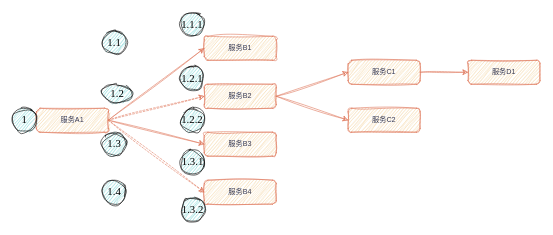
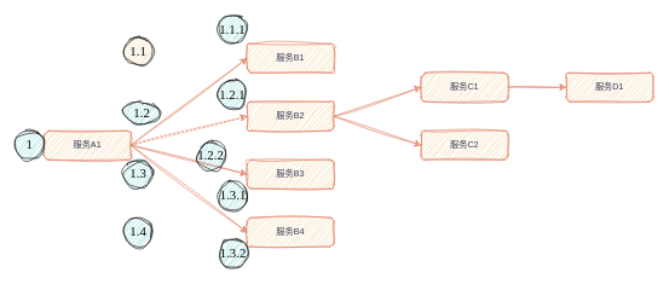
- <mxCell id="18" value="&lt;font style=&quot;font-size: 18px;&quot;&gt;1.1&lt;/font&gt;" style="ellipse;whiteSpace=wrap;html=1;aspect=fixed;sketch=1;hachureGap=4;jiggle=2;curveFitting=1;fontFamily=Architects Daughter;fontSource=https%3A%2F%2Ffonts.googleapis.com%2Fcss%3Ffamily%3DArchitects%2BDaughter;fillColor=#60CCCC;" vertex="1" parent="1"><mxGeometry x="170" y="50" width="40" height="40" as="geometry" /></mxCell>
+ <mxCell id="18" value="&lt;font style=&quot;font-size: 18px;&quot;&gt;1.1&lt;/font&gt;" style="ellipse;whiteSpace=wrap;html=1;aspect=fixed;sketch=1;hachureGap=4;jiggle=2;curveFitting=1;fontFamily=Architects Daughter;fontSource=https%3A%2F%2Ffonts.googleapis.com%2Fcss%3Ffamily%3DArchitects%2BDaughter;fillColor=#f2cc8f;" vertex="1" parent="1"><mxGeometry x="170" y="50" width="40" height="40" as="geometry" /></mxCell>
- <mxCell id="24" value="&lt;font style=&quot;font-size: 18px;&quot;&gt;1.2.2&lt;/font&gt;" style="ellipse;whiteSpace=wrap;html=1;aspect=fixed;sketch=1;hachureGap=4;jiggle=2;curveFitting=1;fontFamily=Architects Daughter;fontSource=https%3A%2F%2Ffonts.googleapis.com%2Fcss%3Ffamily%3DArchitects%2BDaughter;fillColor=#60CCCC;" vertex="1" parent="1"><mxGeometry x="300" y="180" width="40" height="40" as="geometry" /></mxCell>
+ <mxCell id="24" value="&lt;font style=&quot;font-size: 18px;&quot;&gt;1.2.2&lt;/font&gt;" style="ellipse;whiteSpace=wrap;html=1;aspect=fixed;sketch=1;hachureGap=4;jiggle=2;curveFitting=1;fontFamily=Architects Daughter;fontSource=https%3A%2F%2Ffonts.googleapis.com%2Fcss%3Ffamily%3DArchitects%2BDaughter;fillColor=#60CCCC;" vertex="1" parent="1"><mxGeometry x="270" y="195" width="40" height="40" as="geometry" /></mxCell>
- <mxCell id="11" style="edgeStyle=none;rounded=0;sketch=1;hachureGap=4;jiggle=2;curveFitting=1;orthogonalLoop=1;jettySize=auto;html=1;exitX=1;exitY=0.5;exitDx=0;exitDy=0;entryX=0;entryY=0.5;entryDx=0;entryDy=0;strokeColor=#E07A5F;fontFamily=Architects Daughter;fontSource=https%3A%2F%2Ffonts.googleapis.com%2Fcss%3Ffamily%3DArchitects%2BDaughter;fontColor=#393C56;fillColor=#F2CC8F;dashed=1;" parent="1" source="12" target="7" edge="1"><mxGeometry relative="1" as="geometry" /></mxCell>
+ <mxCell id="11" style="edgeStyle=none;rounded=0;sketch=1;hachureGap=4;jiggle=2;curveFitting=1;orthogonalLoop=1;jettySize=auto;html=1;exitX=1;exitY=0.5;exitDx=0;exitDy=0;entryX=0;entryY=0.5;entryDx=0;entryDy=0;strokeColor=#E07A5F;fontFamily=Architects Daughter;fontSource=https%3A%2F%2Ffonts.googleapis.com%2Fcss%3Ffamily%3DArchitects%2BDaughter;fontColor=#393C56;fillColor=#F2CC8F;" parent="1" source="12" target="7" edge="1"><mxGeometry relative="1" as="geometry" /></mxCell>
